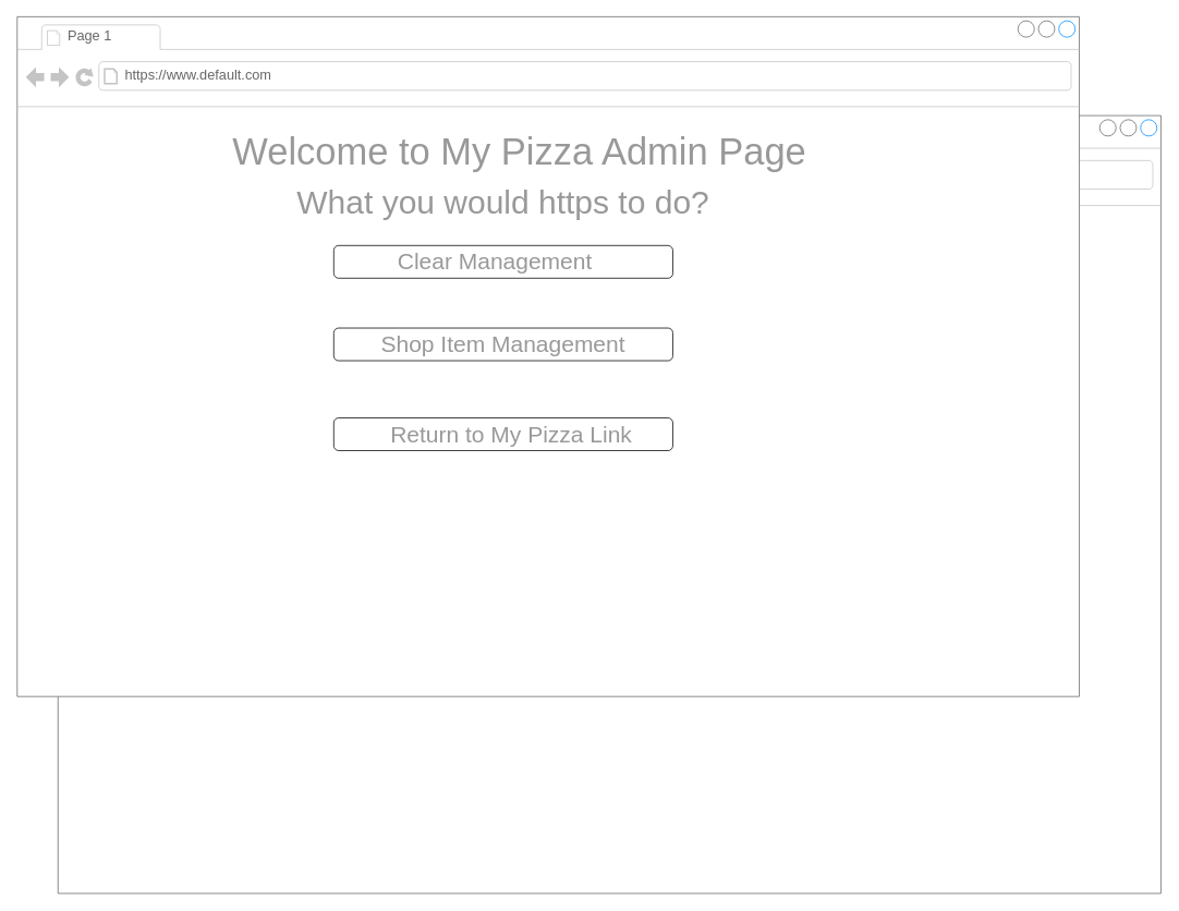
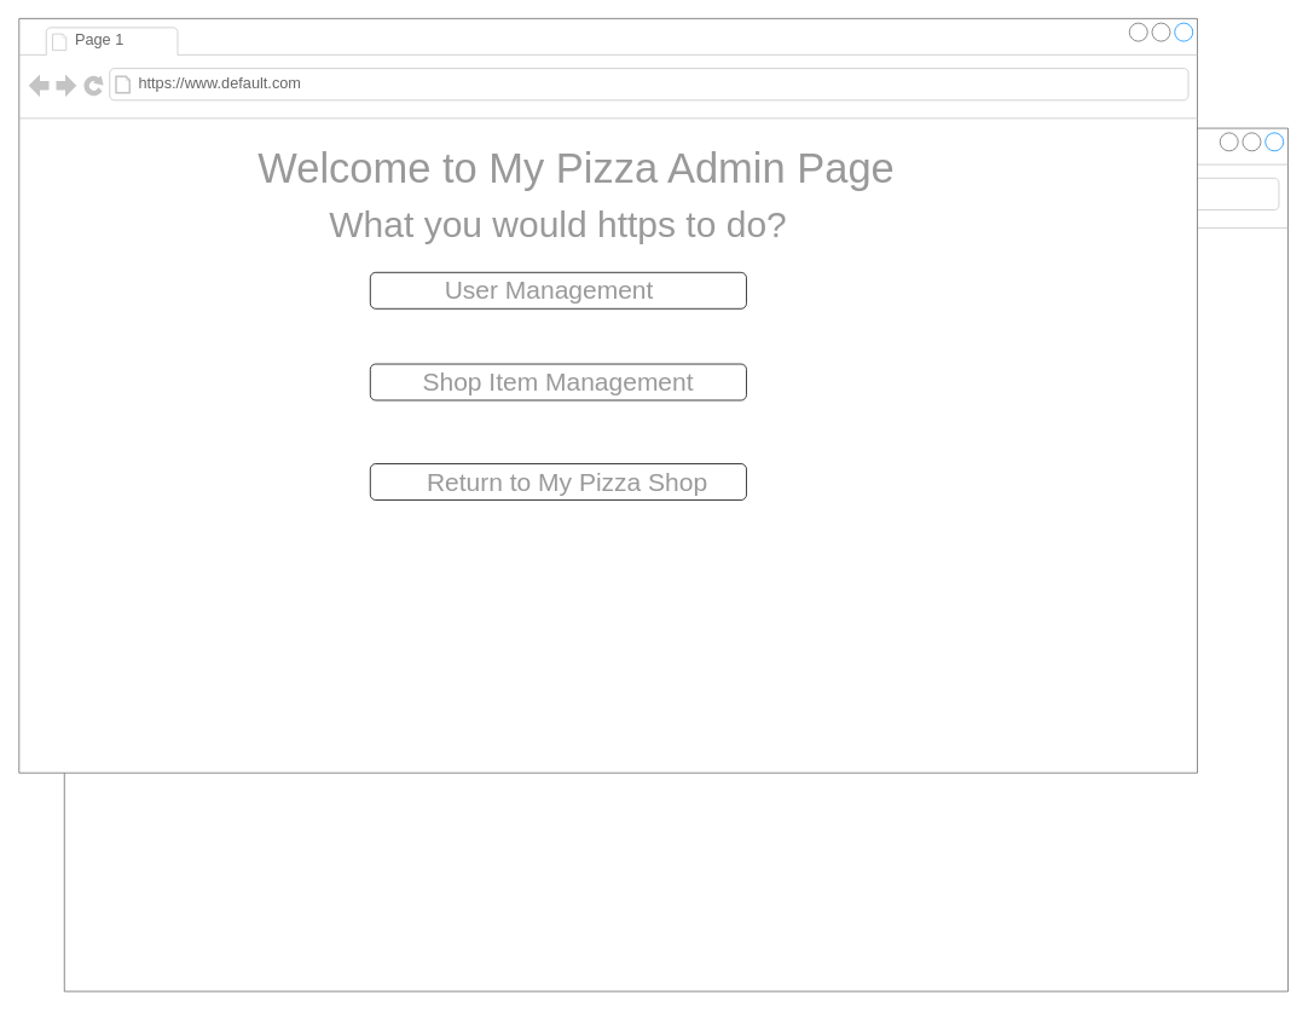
- <mxCell id="32" value="Clear Management" style="text;html=1;strokeColor=none;fillColor=none;align=center;verticalAlign=middle;whiteSpace=wrap;rounded=0;fontSize=28;fontColor=#999999;" vertex="1" parent="23"><mxGeometry x="400" y="285" width="370" height="30" as="geometry" /></mxCell>
+ <mxCell id="32" value="User Management" style="text;html=1;strokeColor=none;fillColor=none;align=center;verticalAlign=middle;whiteSpace=wrap;rounded=0;fontSize=28;fontColor=#999999;" vertex="1" parent="23"><mxGeometry x="400" y="285" width="370" height="30" as="geometry" /></mxCell>
- <mxCell id="33" value="Return to My Pizza Link" style="text;html=1;strokeColor=none;fillColor=none;align=center;verticalAlign=middle;whiteSpace=wrap;rounded=0;fontSize=28;fontColor=#999999;" vertex="1" parent="23"><mxGeometry x="420" y="496" width="370" height="30" as="geometry" /></mxCell>
+ <mxCell id="33" value="Return to My Pizza Shop" style="text;html=1;strokeColor=none;fillColor=none;align=center;verticalAlign=middle;whiteSpace=wrap;rounded=0;fontSize=28;fontColor=#999999;" vertex="1" parent="23"><mxGeometry x="420" y="496" width="370" height="30" as="geometry" /></mxCell>
